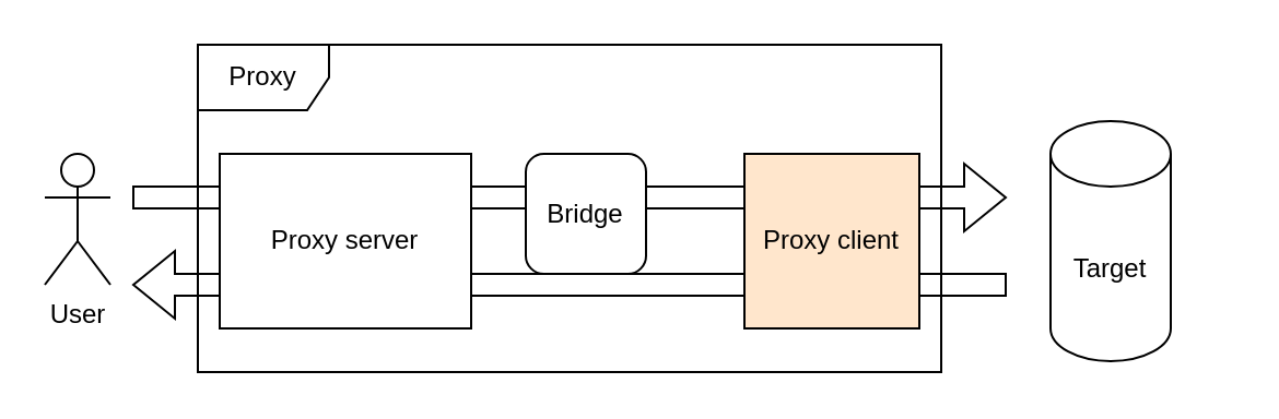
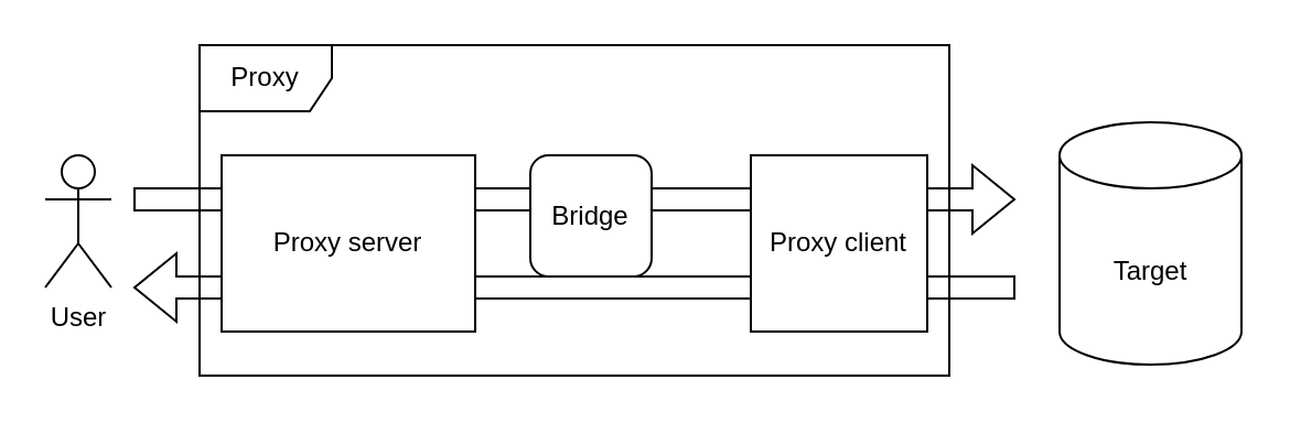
- <mxCell id="8" value="Proxy client" style="rounded=0;whiteSpace=wrap;html=1;fillColor=#ffe6cc;" vertex="1" parent="1"><mxGeometry x="340" y="70" width="80" height="80" as="geometry" /></mxCell>
+ <mxCell id="8" value="Proxy client" style="rounded=0;whiteSpace=wrap;html=1;" vertex="1" parent="1"><mxGeometry x="340" y="70" width="80" height="80" as="geometry" /></mxCell>
- <mxCell id="6" value="Target" style="shape=cylinder3;whiteSpace=wrap;html=1;boundedLbl=1;backgroundOutline=1;size=15;" vertex="1" parent="1"><mxGeometry x="480" y="55" width="55" height="110" as="geometry" /></mxCell>
+ <mxCell id="6" value="Target" style="shape=cylinder3;whiteSpace=wrap;html=1;boundedLbl=1;backgroundOutline=1;size=15;" vertex="1" parent="1"><mxGeometry x="480" y="55" width="82.5" height="110" as="geometry" /></mxCell>
